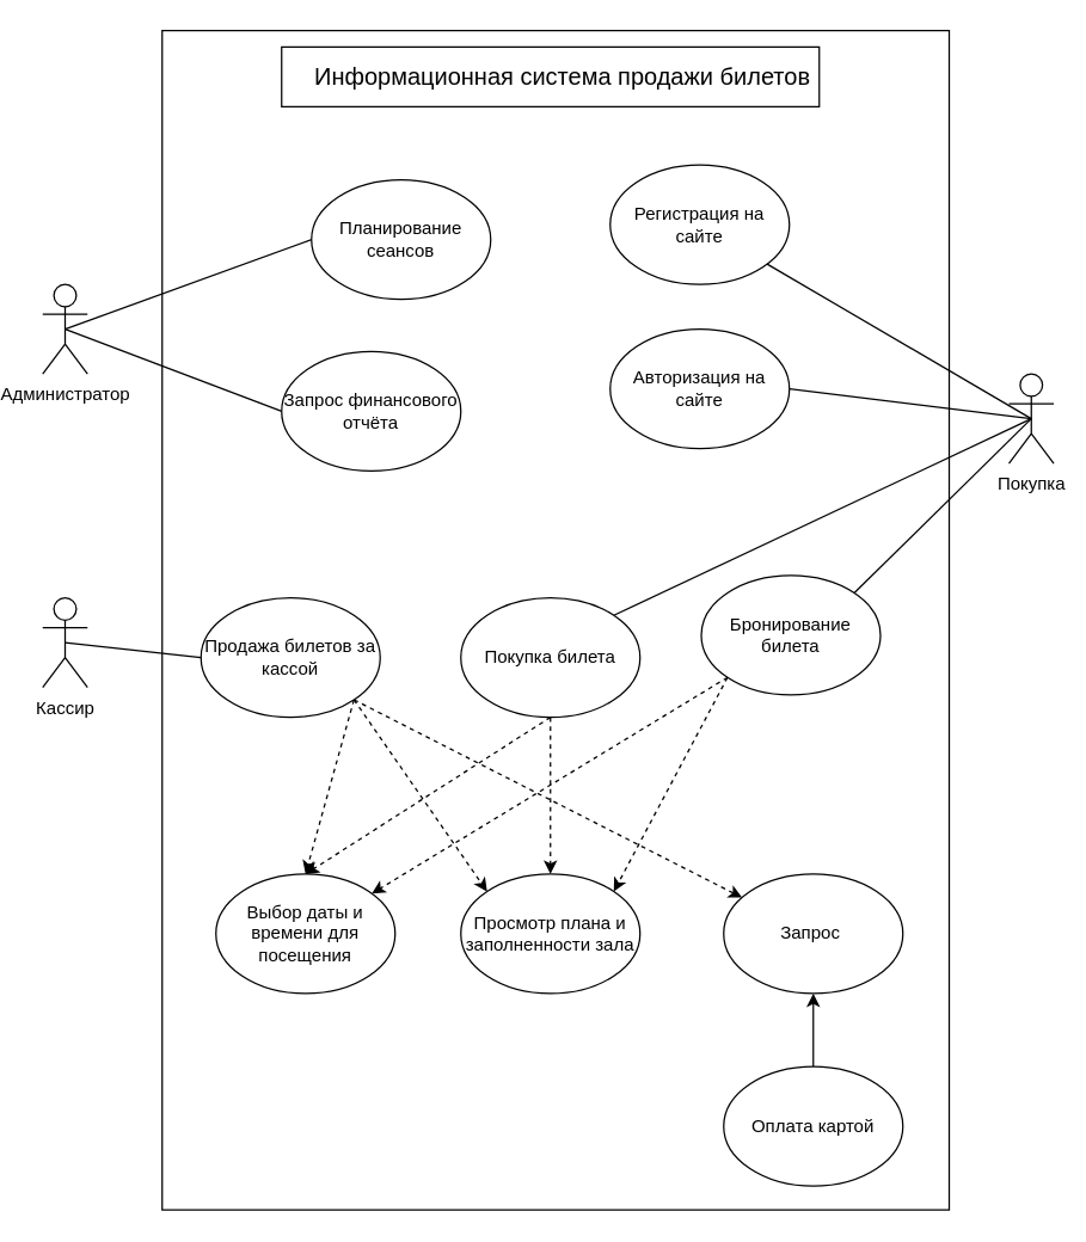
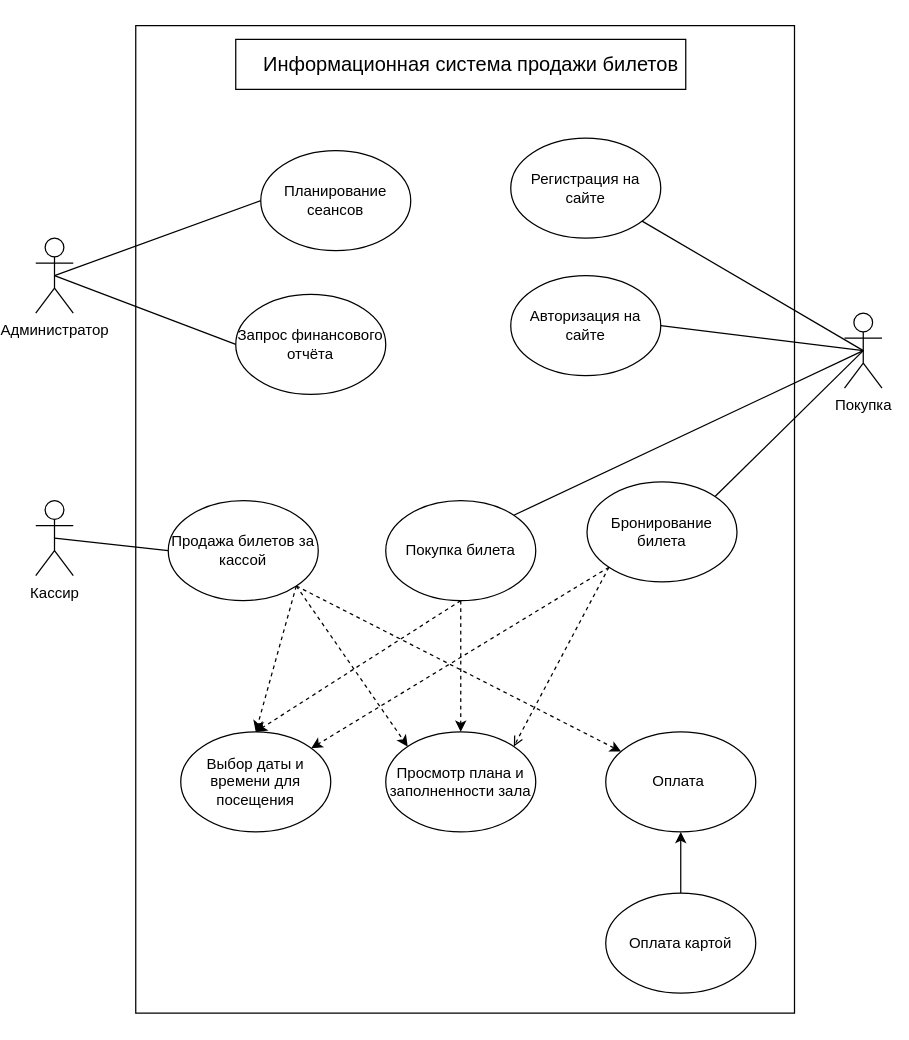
- <mxCell id="21" style="rounded=0;orthogonalLoop=1;jettySize=auto;html=1;exitX=0;exitY=1;exitDx=0;exitDy=0;entryX=1;entryY=0;entryDx=0;entryDy=0;dashed=1;" edge="1" parent="1" source="22" target="26"><mxGeometry relative="1" as="geometry" /></mxCell>
+ <mxCell id="21" style="rounded=0;orthogonalLoop=1;jettySize=auto;html=1;exitX=0;exitY=1;exitDx=0;exitDy=0;entryX=1;entryY=0;entryDx=0;entryDy=0;dashed=1;endArrow=open;" edge="1" parent="1" source="22" target="26"><mxGeometry relative="1" as="geometry" /></mxCell>
- <mxCell id="28" value="Запрос&amp;nbsp;" style="ellipse;whiteSpace=wrap;html=1;" vertex="1" parent="1"><mxGeometry x="476" y="585" width="120" height="80" as="geometry" /></mxCell>
+ <mxCell id="28" value="Оплата&amp;nbsp;" style="ellipse;whiteSpace=wrap;html=1;" vertex="1" parent="1"><mxGeometry x="476" y="585" width="120" height="80" as="geometry" /></mxCell>
